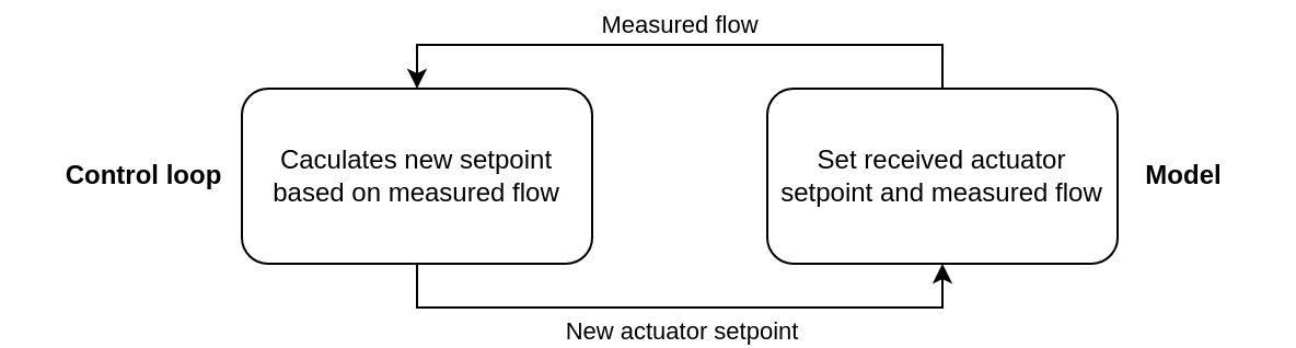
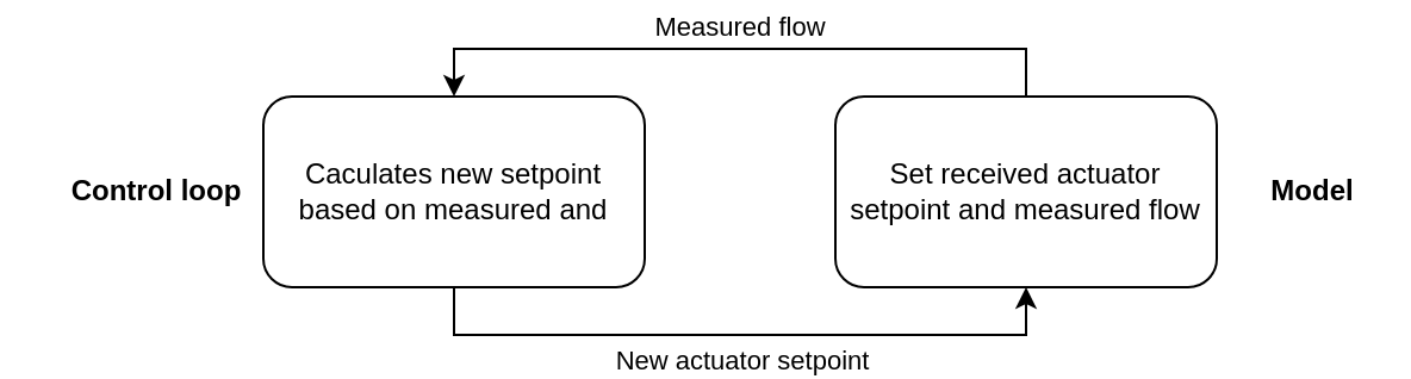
- <mxCell id="4" value="Caculates new setpoint based on measured flow" style="rounded=1;whiteSpace=wrap;html=1;fillColor=none;" vertex="1" parent="1"><mxGeometry x="110" y="40" width="160" height="80" as="geometry" /></mxCell>
+ <mxCell id="4" value="Caculates new setpoint based on measured and" style="rounded=1;whiteSpace=wrap;html=1;fillColor=none;" vertex="1" parent="1"><mxGeometry x="110" y="40" width="160" height="80" as="geometry" /></mxCell>
- <mxCell id="8" value="&lt;b&gt;Model&lt;/b&gt;" style="text;html=1;align=center;verticalAlign=middle;resizable=0;points=[];autosize=1;strokeColor=none;fillColor=none;" vertex="1" parent="1"><mxGeometry x="510" y="65" width="60" height="30" as="geometry" /></mxCell>
+ <mxCell id="8" value="&lt;b&gt;Model&lt;/b&gt;" style="text;html=1;align=center;verticalAlign=middle;resizable=0;points=[];autosize=1;strokeColor=none;fillColor=none;" vertex="1" parent="1"><mxGeometry x="520" y="65" width="60" height="30" as="geometry" /></mxCell>
